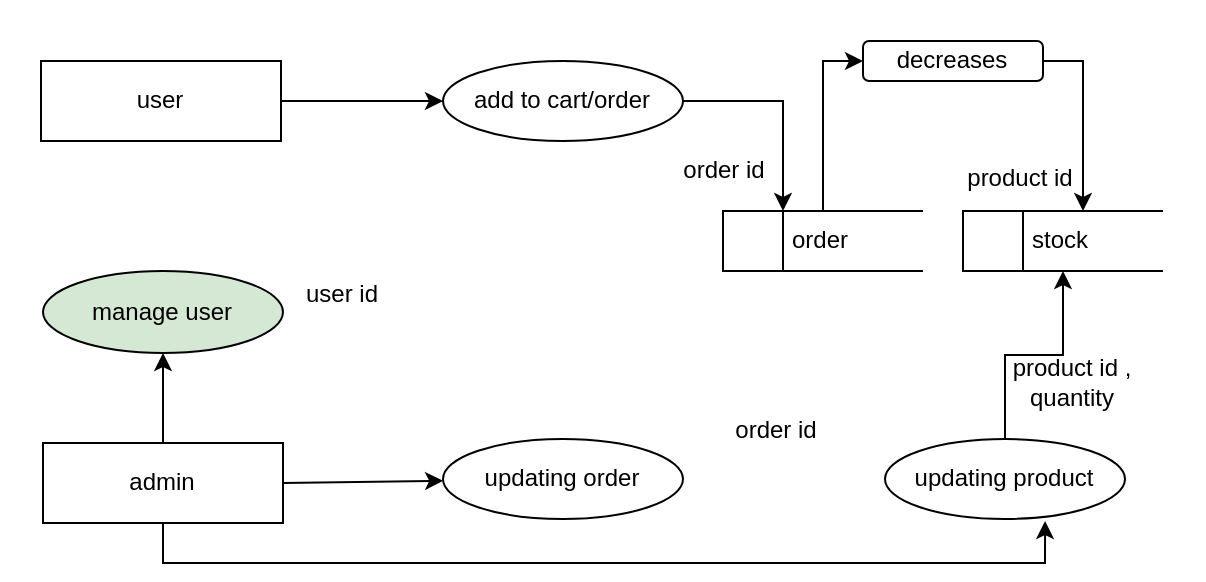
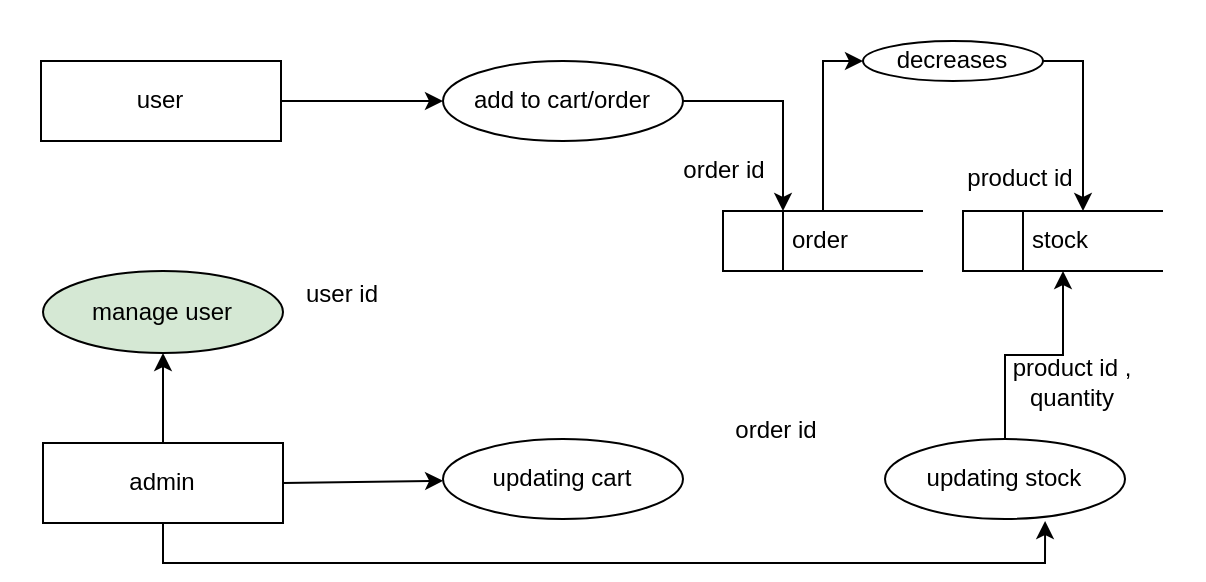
- <mxCell id="23" value="decreases" style="whiteSpace=wrap;html=1;rounded=1;" vertex="1" parent="1"><mxGeometry x="431" y="20" width="90" height="20" as="geometry" /></mxCell>
+ <mxCell id="23" value="decreases" style="ellipse;whiteSpace=wrap;html=1;" vertex="1" parent="1"><mxGeometry x="431" y="20" width="90" height="20" as="geometry" /></mxCell>
- <mxCell id="9" value="updating order" style="ellipse;whiteSpace=wrap;html=1;" parent="1" vertex="1"><mxGeometry x="221" y="219" width="120" height="40" as="geometry" /></mxCell>
+ <mxCell id="9" value="updating cart" style="ellipse;whiteSpace=wrap;html=1;" parent="1" vertex="1"><mxGeometry x="221" y="219" width="120" height="40" as="geometry" /></mxCell>
- <mxCell id="15" value="updating product" style="ellipse;whiteSpace=wrap;html=1;" parent="1" vertex="1"><mxGeometry x="442" y="219" width="120" height="40" as="geometry" /></mxCell>
+ <mxCell id="15" value="updating stock" style="ellipse;whiteSpace=wrap;html=1;" parent="1" vertex="1"><mxGeometry x="442" y="219" width="120" height="40" as="geometry" /></mxCell>
